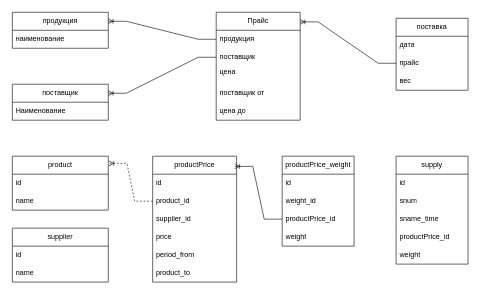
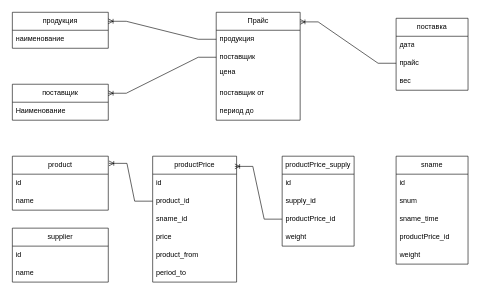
- <mxCell id="32" value="цена до" style="text;strokeColor=none;fillColor=none;align=left;verticalAlign=middle;spacingLeft=4;spacingRight=4;overflow=hidden;points=[[0,0.5],[1,0.5]];portConstraint=eastwest;rotatable=0;whiteSpace=wrap;html=1;" parent="27" vertex="1"><mxGeometry y="150" width="140" height="30" as="geometry" /></mxCell>
+ <mxCell id="32" value="период до" style="text;strokeColor=none;fillColor=none;align=left;verticalAlign=middle;spacingLeft=4;spacingRight=4;overflow=hidden;points=[[0,0.5],[1,0.5]];portConstraint=eastwest;rotatable=0;whiteSpace=wrap;html=1;" parent="27" vertex="1"><mxGeometry y="150" width="140" height="30" as="geometry" /></mxCell>
- <mxCell id="39" value="productPrice_&lt;span style=&quot;background-color: initial;&quot;&gt;weight&lt;/span&gt;" style="swimlane;fontStyle=0;childLayout=stackLayout;horizontal=1;startSize=30;horizontalStack=0;resizeParent=1;resizeParentMax=0;resizeLast=0;collapsible=1;marginBottom=0;whiteSpace=wrap;html=1;" vertex="1" parent="1"><mxGeometry x="470" y="260" width="120" height="150" as="geometry" /></mxCell>
+ <mxCell id="39" value="productPrice_&lt;span style=&quot;background-color: initial;&quot;&gt;supply&lt;/span&gt;" style="swimlane;fontStyle=0;childLayout=stackLayout;horizontal=1;startSize=30;horizontalStack=0;resizeParent=1;resizeParentMax=0;resizeLast=0;collapsible=1;marginBottom=0;whiteSpace=wrap;html=1;" vertex="1" parent="1"><mxGeometry x="470" y="260" width="120" height="150" as="geometry" /></mxCell>
- <mxCell id="21" value="supply" style="swimlane;fontStyle=0;childLayout=stackLayout;horizontal=1;startSize=30;horizontalStack=0;resizeParent=1;resizeParentMax=0;resizeLast=0;collapsible=1;marginBottom=0;whiteSpace=wrap;html=1;" parent="1" vertex="1"><mxGeometry x="660" y="260" width="120" height="180" as="geometry" /></mxCell>
+ <mxCell id="21" value="sname" style="swimlane;fontStyle=0;childLayout=stackLayout;horizontal=1;startSize=30;horizontalStack=0;resizeParent=1;resizeParentMax=0;resizeLast=0;collapsible=1;marginBottom=0;whiteSpace=wrap;html=1;" parent="1" vertex="1"><mxGeometry x="660" y="260" width="120" height="180" as="geometry" /></mxCell>
- <mxCell id="38" value="" style="edgeStyle=entityRelationEdgeStyle;fontSize=12;html=1;endArrow=ERoneToMany;rounded=0;entryX=1.007;entryY=0.133;entryDx=0;entryDy=0;entryPerimeter=0;dashed=1;" parent="1" source="16" target="35" edge="1"><mxGeometry width="100" height="100" relative="1" as="geometry"><mxPoint x="340" y="550" as="sourcePoint" /><mxPoint x="440" y="450" as="targetPoint" /></mxGeometry></mxCell>
+ <mxCell id="38" value="" style="edgeStyle=entityRelationEdgeStyle;fontSize=12;html=1;endArrow=ERoneToMany;rounded=0;entryX=1.007;entryY=0.133;entryDx=0;entryDy=0;entryPerimeter=0;" parent="1" source="16" target="35" edge="1"><mxGeometry width="100" height="100" relative="1" as="geometry"><mxPoint x="340" y="550" as="sourcePoint" /><mxPoint x="440" y="450" as="targetPoint" /></mxGeometry></mxCell>
- <mxCell id="41" value="&lt;span style=&quot;text-align: center;&quot;&gt;weight_id&lt;/span&gt;" style="text;strokeColor=none;fillColor=none;align=left;verticalAlign=middle;spacingLeft=4;spacingRight=4;overflow=hidden;points=[[0,0.5],[1,0.5]];portConstraint=eastwest;rotatable=0;whiteSpace=wrap;html=1;" vertex="1" parent="39"><mxGeometry y="60" width="120" height="30" as="geometry" /></mxCell>
+ <mxCell id="41" value="&lt;span style=&quot;text-align: center;&quot;&gt;supply_id&lt;/span&gt;" style="text;strokeColor=none;fillColor=none;align=left;verticalAlign=middle;spacingLeft=4;spacingRight=4;overflow=hidden;points=[[0,0.5],[1,0.5]];portConstraint=eastwest;rotatable=0;whiteSpace=wrap;html=1;" vertex="1" parent="39"><mxGeometry y="60" width="120" height="30" as="geometry" /></mxCell>
- <mxCell id="17" value="supplier_id" style="text;strokeColor=none;fillColor=none;align=left;verticalAlign=middle;spacingLeft=4;spacingRight=4;overflow=hidden;points=[[0,0.5],[1,0.5]];portConstraint=eastwest;rotatable=0;whiteSpace=wrap;html=1;" parent="14" vertex="1"><mxGeometry y="90" width="140" height="30" as="geometry" /></mxCell>
+ <mxCell id="17" value="sname_id" style="text;strokeColor=none;fillColor=none;align=left;verticalAlign=middle;spacingLeft=4;spacingRight=4;overflow=hidden;points=[[0,0.5],[1,0.5]];portConstraint=eastwest;rotatable=0;whiteSpace=wrap;html=1;" parent="14" vertex="1"><mxGeometry y="90" width="140" height="30" as="geometry" /></mxCell>
- <mxCell id="19" value="period_from" style="text;strokeColor=none;fillColor=none;align=left;verticalAlign=middle;spacingLeft=4;spacingRight=4;overflow=hidden;points=[[0,0.5],[1,0.5]];portConstraint=eastwest;rotatable=0;whiteSpace=wrap;html=1;" parent="14" vertex="1"><mxGeometry y="150" width="140" height="30" as="geometry" /></mxCell>
+ <mxCell id="19" value="product_from" style="text;strokeColor=none;fillColor=none;align=left;verticalAlign=middle;spacingLeft=4;spacingRight=4;overflow=hidden;points=[[0,0.5],[1,0.5]];portConstraint=eastwest;rotatable=0;whiteSpace=wrap;html=1;" parent="14" vertex="1"><mxGeometry y="150" width="140" height="30" as="geometry" /></mxCell>
- <mxCell id="20" value="product_to" style="text;strokeColor=none;fillColor=none;align=left;verticalAlign=middle;spacingLeft=4;spacingRight=4;overflow=hidden;points=[[0,0.5],[1,0.5]];portConstraint=eastwest;rotatable=0;whiteSpace=wrap;html=1;" parent="14" vertex="1"><mxGeometry y="180" width="140" height="30" as="geometry" /></mxCell>
+ <mxCell id="20" value="period_to" style="text;strokeColor=none;fillColor=none;align=left;verticalAlign=middle;spacingLeft=4;spacingRight=4;overflow=hidden;points=[[0,0.5],[1,0.5]];portConstraint=eastwest;rotatable=0;whiteSpace=wrap;html=1;" parent="14" vertex="1"><mxGeometry y="180" width="140" height="30" as="geometry" /></mxCell>
